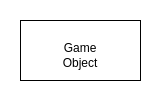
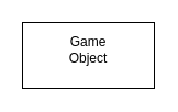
- <mxCell id="3" value="Game Object" style="text;html=1;strokeColor=none;fillColor=none;align=center;verticalAlign=middle;whiteSpace=wrap;rounded=0;" vertex="1" parent="1"><mxGeometry x="50" y="40" width="60" height="30" as="geometry" /></mxCell>
+ <mxCell id="3" value="Game Object" style="text;html=1;strokeColor=none;fillColor=none;align=center;verticalAlign=middle;whiteSpace=wrap;rounded=0;" vertex="1" parent="1"><mxGeometry x="50" y="30" width="60" height="30" as="geometry" /></mxCell>
